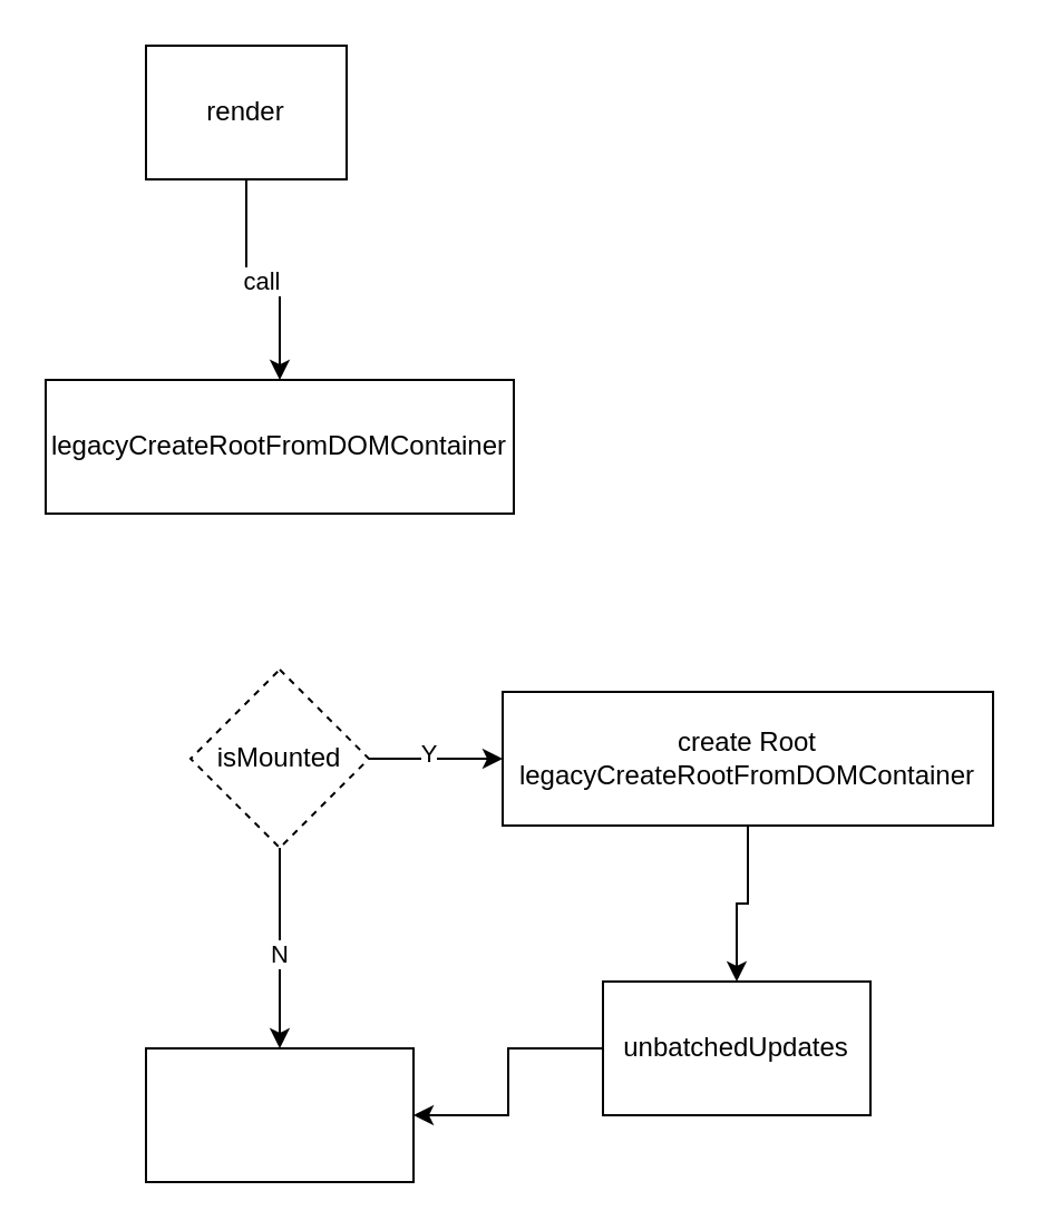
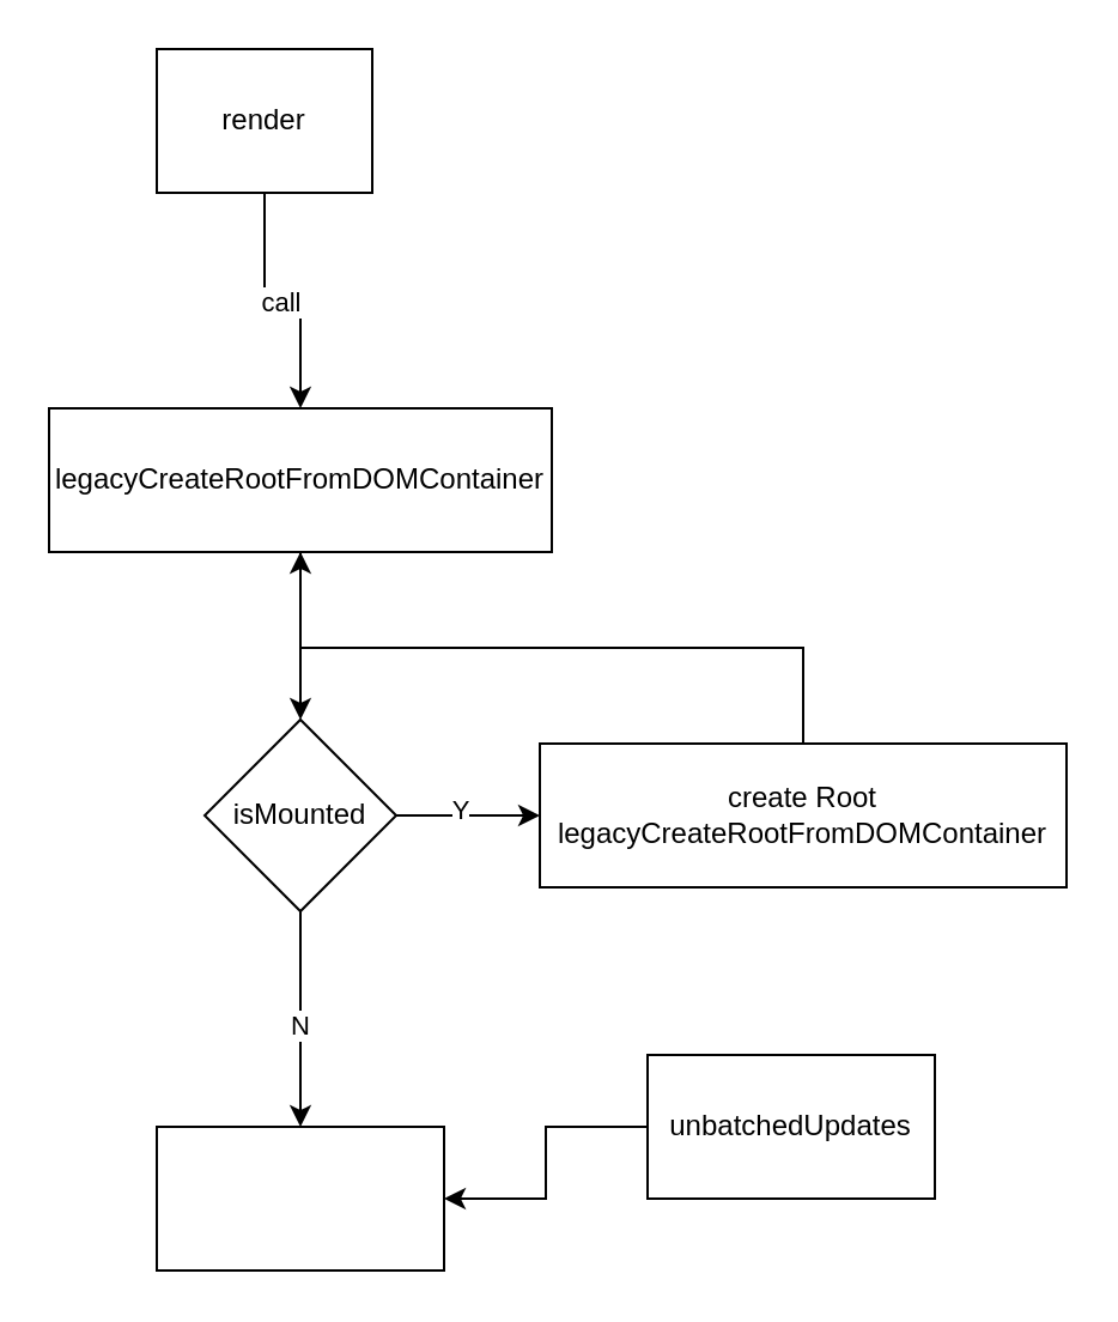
+ <mxCell id="5" value="" style="edgeStyle=orthogonalEdgeStyle;rounded=0;orthogonalLoop=1;jettySize=auto;html=1;" edge="1" parent="1" source="6" target="11"><mxGeometry relative="1" as="geometry" /></mxCell>
- <mxCell id="11" value="isMounted&lt;br&gt;" style="rhombus;whiteSpace=wrap;html=1;rounded=0;dashed=1;" vertex="1" parent="1"><mxGeometry x="85" y="300" width="80" height="80" as="geometry" /></mxCell>
+ <mxCell id="11" value="isMounted&lt;br&gt;" style="rhombus;whiteSpace=wrap;html=1;rounded=0;" vertex="1" parent="1"><mxGeometry x="85" y="300" width="80" height="80" as="geometry" /></mxCell>
- <mxCell id="12" value="" style="edgeStyle=orthogonalEdgeStyle;rounded=0;orthogonalLoop=1;jettySize=auto;html=1;" edge="1" parent="1" source="13" target="16"><mxGeometry relative="1" as="geometry" /></mxCell>
+ <mxCell id="12" value="" style="edgeStyle=orthogonalEdgeStyle;rounded=0;orthogonalLoop=1;jettySize=auto;html=1;" edge="1" parent="1" source="13" target="6"><mxGeometry relative="1" as="geometry" /></mxCell>
